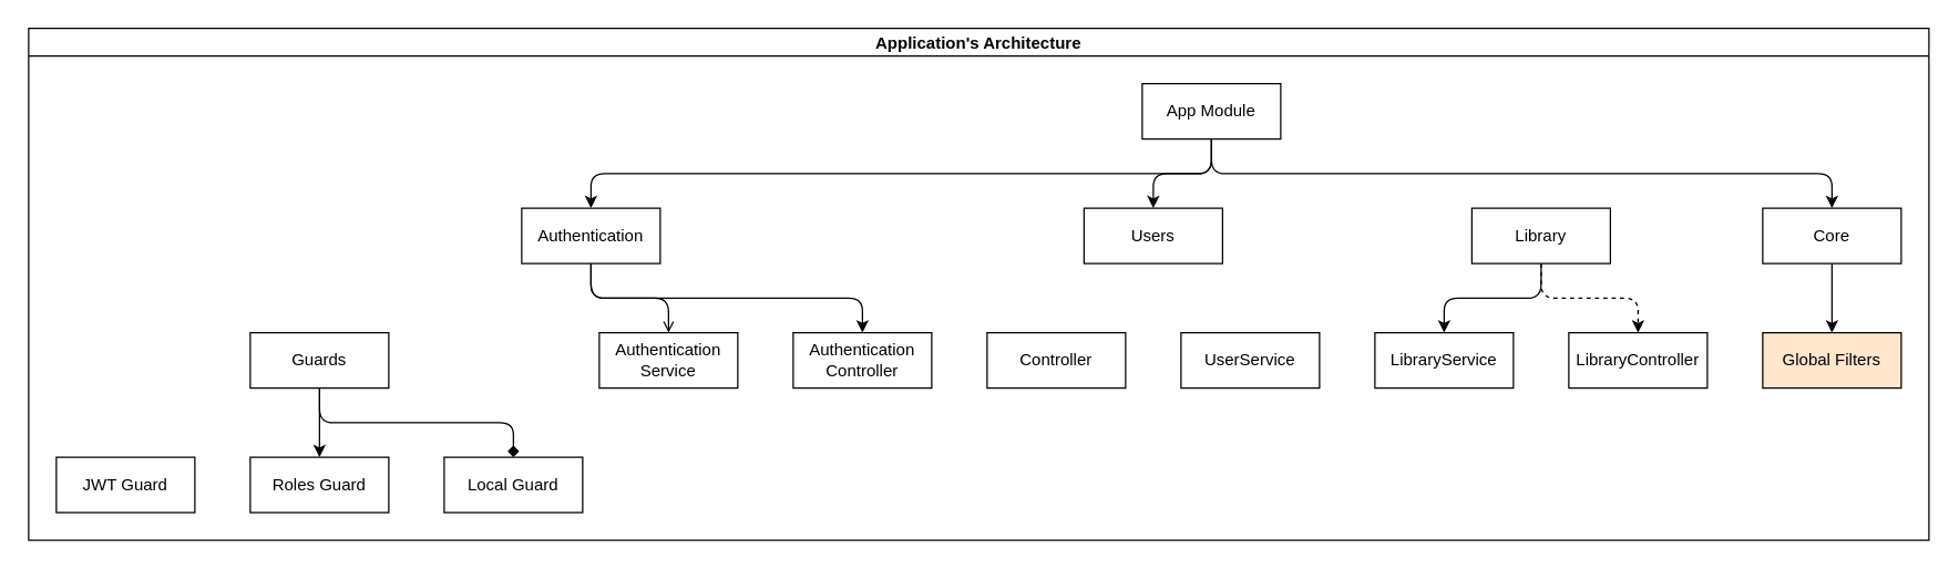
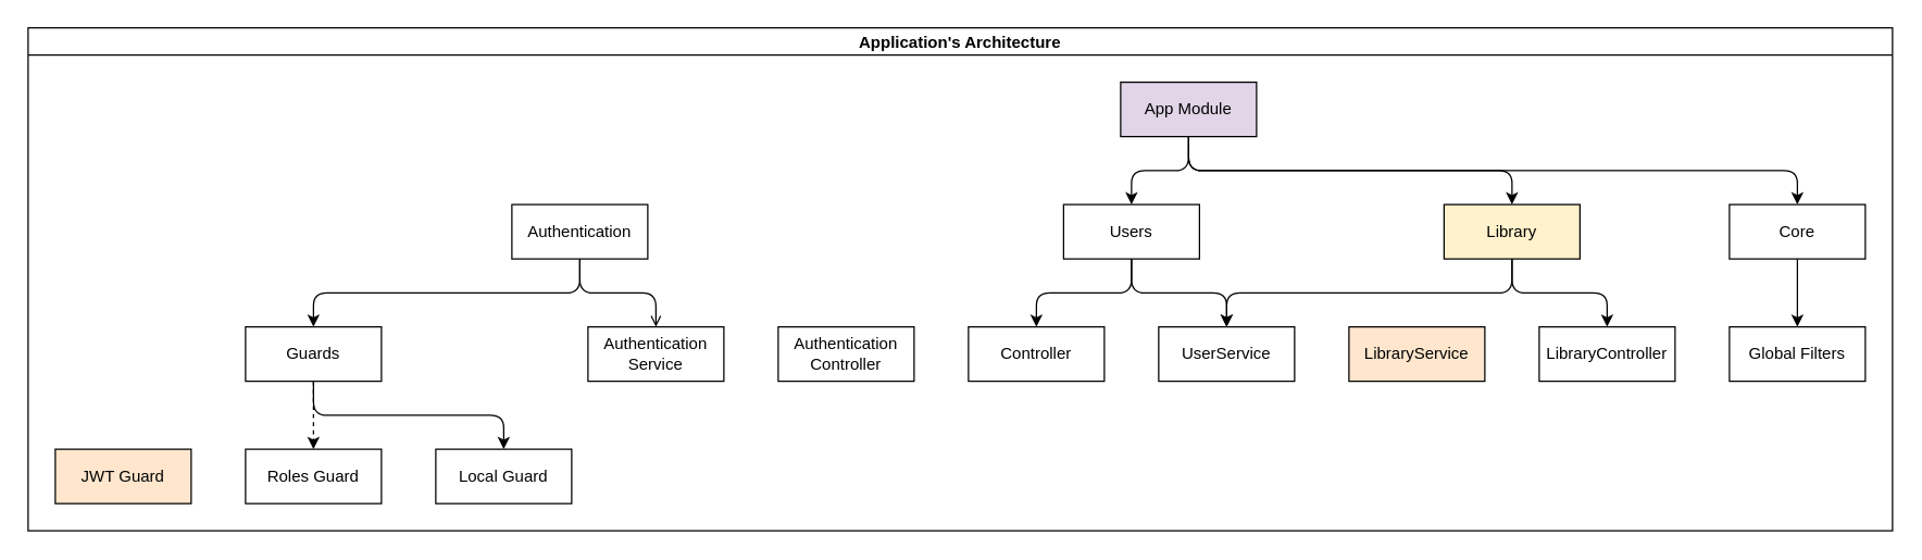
- <mxCell id="3" value="App Module" style="whiteSpace=wrap;html=1;" vertex="1" parent="2"><mxGeometry x="804" y="40" width="100" height="40" as="geometry" /></mxCell>
+ <mxCell id="3" value="App Module" style="whiteSpace=wrap;html=1;fillColor=#e1d5e7;" vertex="1" parent="2"><mxGeometry x="804" y="40" width="100" height="40" as="geometry" /></mxCell>
- <mxCell id="5" value="" style="edgeStyle=elbowEdgeStyle;elbow=vertical;html=1;rounded=1;curved=0;sourcePerimeterSpacing=0;targetPerimeterSpacing=0;startSize=6;endSize=6;" edge="1" parent="2" source="3" target="4"><mxGeometry relative="1" as="geometry" /></mxCell>
+ <mxCell id="10" value="" style="edgeStyle=elbowEdgeStyle;elbow=vertical;html=1;rounded=1;curved=0;sourcePerimeterSpacing=0;targetPerimeterSpacing=0;startSize=6;endSize=6;" edge="1" target="11" source="3" parent="2"><mxGeometry relative="1" as="geometry"><mxPoint x="-3322" y="280" as="sourcePoint" /></mxGeometry></mxCell>
- <mxCell id="11" value="Library" style="whiteSpace=wrap;html=1;" vertex="1" parent="2"><mxGeometry x="1042" y="130" width="100" height="40" as="geometry" /></mxCell>
+ <mxCell id="11" value="Library" style="whiteSpace=wrap;html=1;fillColor=#fff2cc;" vertex="1" parent="2"><mxGeometry x="1042" y="130" width="100" height="40" as="geometry" /></mxCell>
+ <mxCell id="8" value="" style="edgeStyle=elbowEdgeStyle;elbow=vertical;html=1;rounded=1;curved=0;sourcePerimeterSpacing=0;targetPerimeterSpacing=0;startSize=6;endSize=6;" edge="1" target="9" source="4" parent="2"><mxGeometry relative="1" as="geometry"><mxPoint x="-3342" y="340" as="sourcePoint" /></mxGeometry></mxCell>
- <mxCell id="21" value="" style="edgeStyle=elbowEdgeStyle;elbow=vertical;html=1;rounded=1;curved=0;sourcePerimeterSpacing=0;targetPerimeterSpacing=0;startSize=6;endSize=6;" edge="1" target="22" source="4" parent="2"><mxGeometry relative="1" as="geometry"><mxPoint x="-2210.8" y="360" as="sourcePoint" /></mxGeometry></mxCell>
+ <mxCell id="23" value="" style="edgeStyle=elbowEdgeStyle;elbow=vertical;html=1;rounded=1;curved=0;sourcePerimeterSpacing=0;targetPerimeterSpacing=0;startSize=6;endSize=6;" edge="1" target="24" source="6" parent="2"><mxGeometry relative="1" as="geometry"><mxPoint x="-1326" y="270" as="sourcePoint" /></mxGeometry></mxCell>
+ <mxCell id="25" value="" style="edgeStyle=elbowEdgeStyle;elbow=vertical;html=1;rounded=1;curved=0;sourcePerimeterSpacing=0;targetPerimeterSpacing=0;startSize=6;endSize=6;" edge="1" target="26" source="6" parent="2"><mxGeometry relative="1" as="geometry"><mxPoint x="-1298" y="360" as="sourcePoint" /></mxGeometry></mxCell>
- <mxCell id="31" value="" style="edgeStyle=elbowEdgeStyle;elbow=vertical;html=1;rounded=1;curved=0;sourcePerimeterSpacing=0;targetPerimeterSpacing=0;startSize=6;endSize=6;dashed=1;" edge="1" target="32" source="11" parent="2"><mxGeometry relative="1" as="geometry"><mxPoint x="933" y="570" as="sourcePoint" /></mxGeometry></mxCell>
+ <mxCell id="31" value="" style="edgeStyle=elbowEdgeStyle;elbow=vertical;html=1;rounded=1;curved=0;sourcePerimeterSpacing=0;targetPerimeterSpacing=0;startSize=6;endSize=6;" edge="1" target="32" source="11" parent="2"><mxGeometry relative="1" as="geometry"><mxPoint x="933" y="570" as="sourcePoint" /></mxGeometry></mxCell>
- <mxCell id="27" value="" style="edgeStyle=elbowEdgeStyle;elbow=vertical;html=1;rounded=1;curved=0;sourcePerimeterSpacing=0;targetPerimeterSpacing=0;startSize=6;endSize=6;" edge="1" target="28" source="11" parent="2"><mxGeometry relative="1" as="geometry"><mxPoint x="-619" y="270" as="sourcePoint" /></mxGeometry></mxCell>
+ <mxCell id="27" value="" style="edgeStyle=elbowEdgeStyle;elbow=vertical;html=1;rounded=1;curved=0;sourcePerimeterSpacing=0;targetPerimeterSpacing=0;startSize=6;endSize=6;" edge="1" target="26" source="11" parent="2"><mxGeometry relative="1" as="geometry"><mxPoint x="-619" y="270" as="sourcePoint" /></mxGeometry></mxCell>
- <mxCell id="28" value="LibraryService" style="whiteSpace=wrap;html=1;" vertex="1" parent="2"><mxGeometry x="972" y="220" width="100" height="40" as="geometry" /></mxCell>
+ <mxCell id="28" value="LibraryService" style="whiteSpace=wrap;html=1;fillColor=#ffe6cc;" vertex="1" parent="2"><mxGeometry x="972" y="220" width="100" height="40" as="geometry" /></mxCell>
- <mxCell id="30" value="Global Filters" style="whiteSpace=wrap;html=1;fillColor=#ffe6cc;" vertex="1" parent="2"><mxGeometry x="1252" y="220" width="100" height="40" as="geometry" /></mxCell>
+ <mxCell id="30" value="Global Filters" style="whiteSpace=wrap;html=1;" vertex="1" parent="2"><mxGeometry x="1252" y="220" width="100" height="40" as="geometry" /></mxCell>
- <mxCell id="17" value="" style="edgeStyle=elbowEdgeStyle;elbow=vertical;html=1;rounded=1;curved=0;sourcePerimeterSpacing=0;targetPerimeterSpacing=0;startSize=6;endSize=6;" edge="1" target="18" source="9" parent="2"><mxGeometry relative="1" as="geometry"><mxPoint x="-3202" y="450" as="sourcePoint" /></mxGeometry></mxCell>
+ <mxCell id="17" value="" style="edgeStyle=elbowEdgeStyle;elbow=vertical;html=1;rounded=1;curved=0;sourcePerimeterSpacing=0;targetPerimeterSpacing=0;startSize=6;endSize=6;dashed=1;" edge="1" target="18" source="9" parent="2"><mxGeometry relative="1" as="geometry"><mxPoint x="-3202" y="450" as="sourcePoint" /></mxGeometry></mxCell>
- <mxCell id="19" value="" style="edgeStyle=elbowEdgeStyle;elbow=vertical;html=1;rounded=1;curved=0;sourcePerimeterSpacing=0;targetPerimeterSpacing=0;startSize=6;endSize=6;endArrow=diamond;" edge="1" target="20" source="9" parent="2"><mxGeometry relative="1" as="geometry"><mxPoint x="-2824" y="450" as="sourcePoint" /></mxGeometry></mxCell>
+ <mxCell id="19" value="" style="edgeStyle=elbowEdgeStyle;elbow=vertical;html=1;rounded=1;curved=0;sourcePerimeterSpacing=0;targetPerimeterSpacing=0;startSize=6;endSize=6;" edge="1" target="20" source="9" parent="2"><mxGeometry relative="1" as="geometry"><mxPoint x="-2824" y="450" as="sourcePoint" /></mxGeometry></mxCell>
- <mxCell id="16" value="JWT Guard" style="whiteSpace=wrap;html=1;" vertex="1" parent="2"><mxGeometry x="20" y="310" width="100" height="40" as="geometry" /></mxCell>
+ <mxCell id="16" value="JWT Guard" style="whiteSpace=wrap;html=1;fillColor=#ffe6cc;" vertex="1" parent="2"><mxGeometry x="20" y="310" width="100" height="40" as="geometry" /></mxCell>
